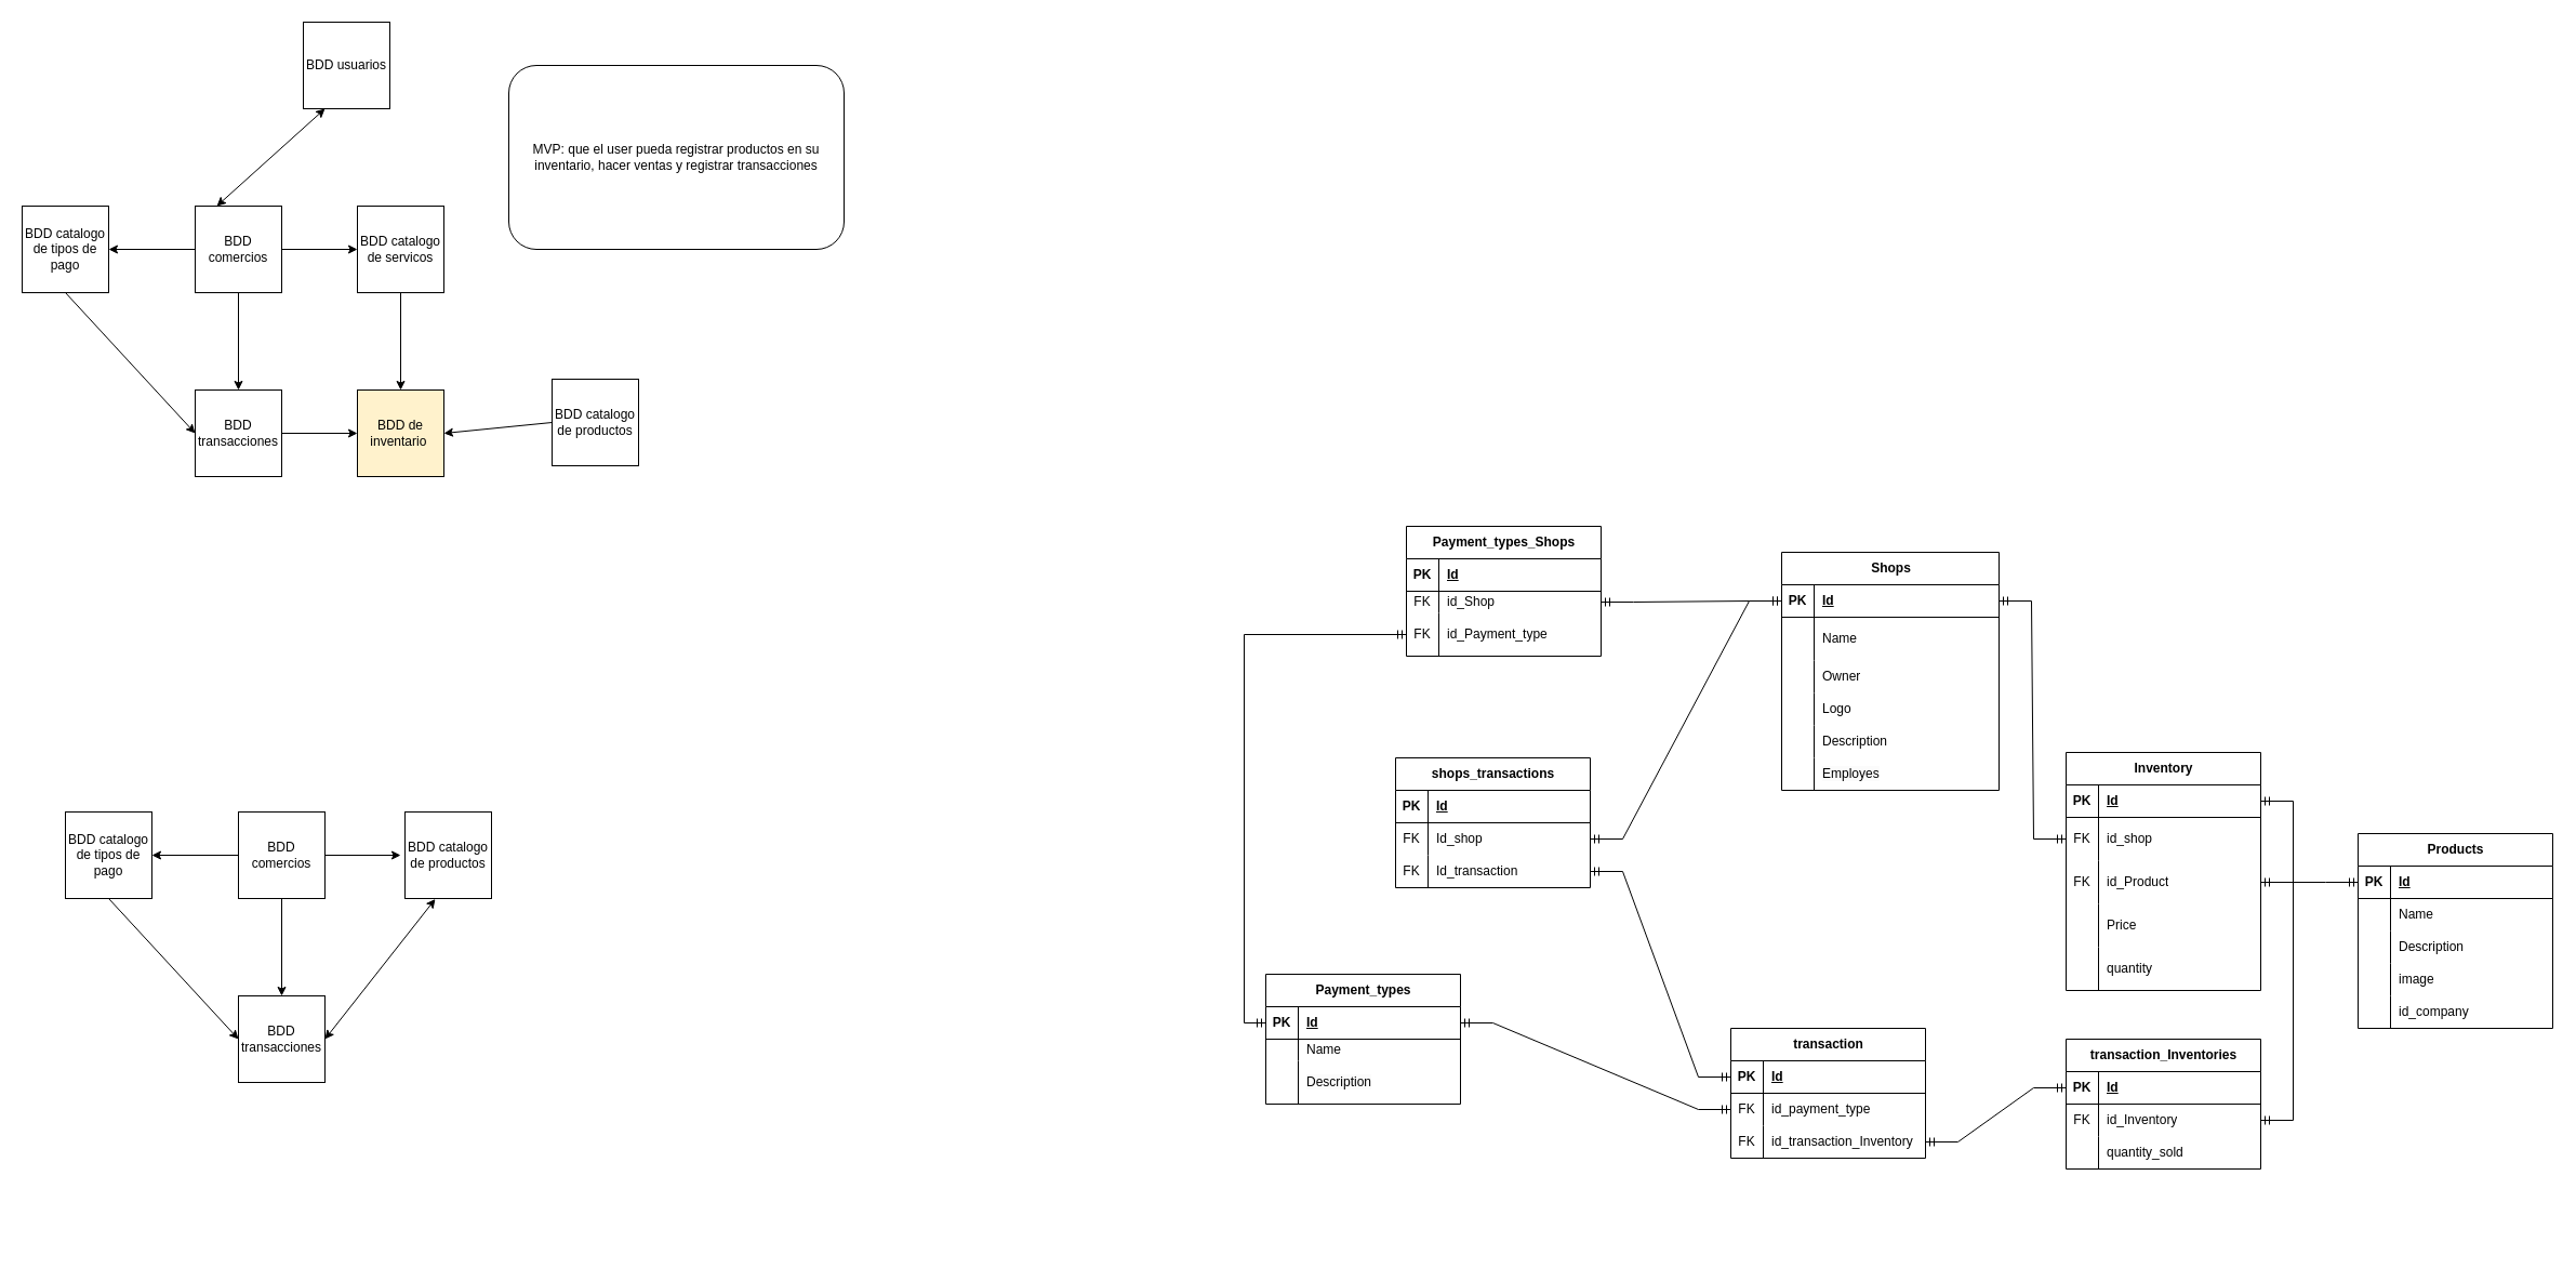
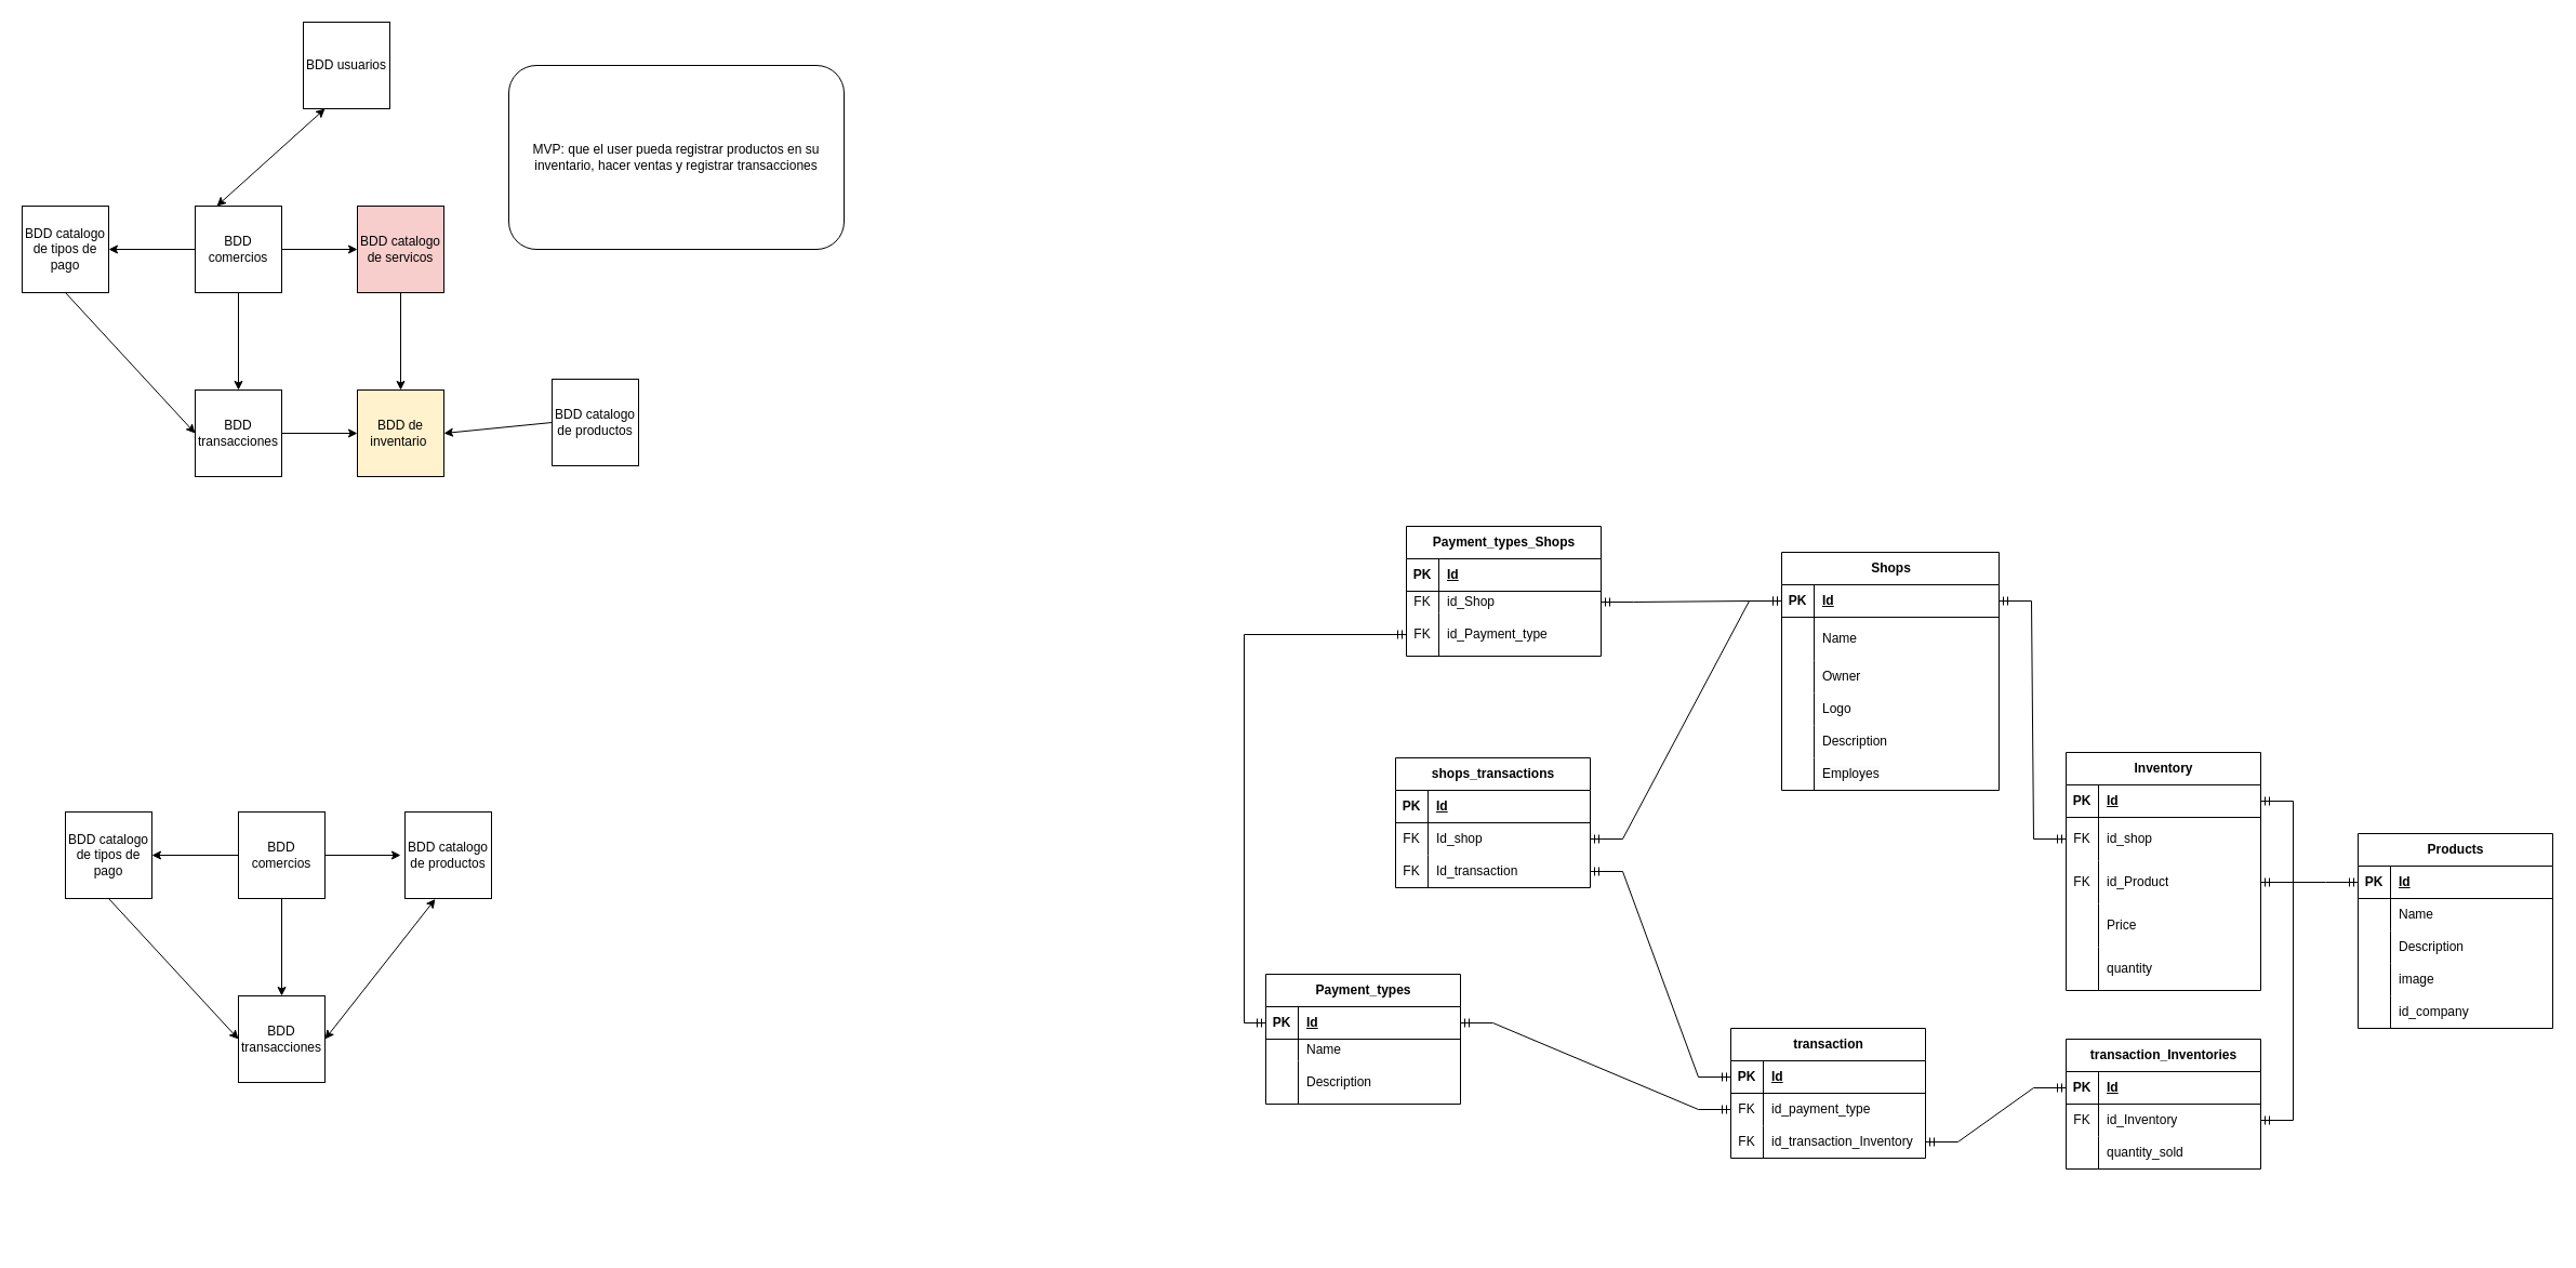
- <mxCell id="11" value="BDD catalogo de servicos" style="whiteSpace=wrap;html=1;aspect=fixed;" parent="1" vertex="1"><mxGeometry x="330" y="190" width="80" height="80" as="geometry" /></mxCell>
+ <mxCell id="11" value="BDD catalogo de servicos" style="whiteSpace=wrap;html=1;aspect=fixed;fillColor=#f8cecc;" parent="1" vertex="1"><mxGeometry x="330" y="190" width="80" height="80" as="geometry" /></mxCell>
